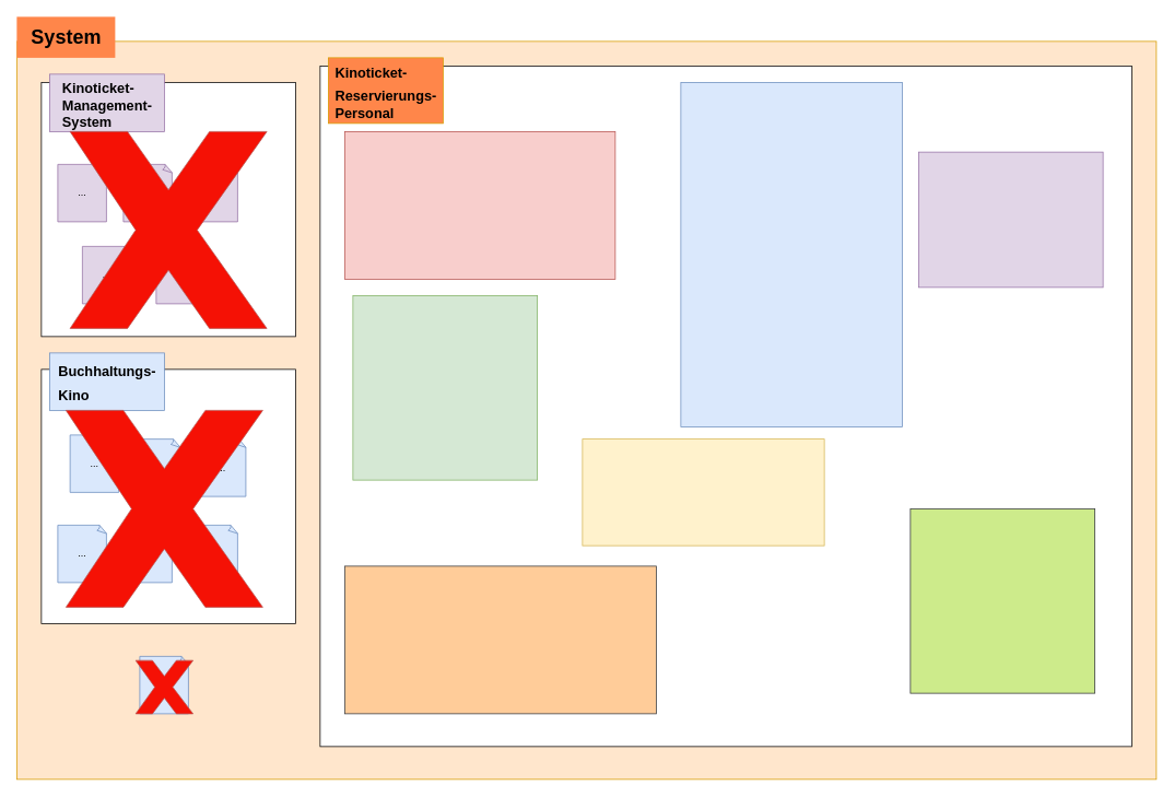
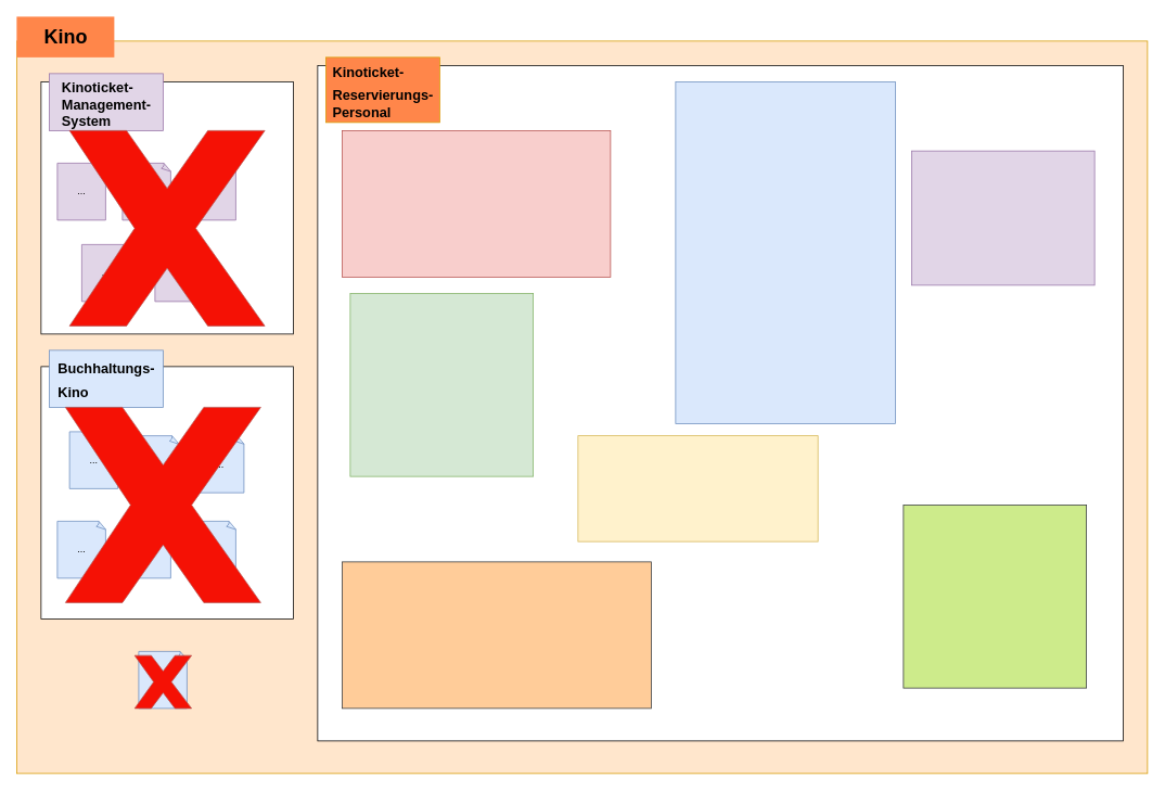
- <mxCell id="6" value="System" style="text;strokeColor=none;fillColor=#FF864A;html=1;fontSize=24;fontStyle=1;verticalAlign=middle;align=center;" vertex="1" parent="1"><mxGeometry x="20" width="120" height="50" as="geometry" y="20" /></mxCell>
+ <mxCell id="6" value="Kino" style="text;strokeColor=none;fillColor=#FF864A;html=1;fontSize=24;fontStyle=1;verticalAlign=middle;align=center;" vertex="1" parent="1"><mxGeometry x="20" width="120" height="50" as="geometry" y="20" /></mxCell>
